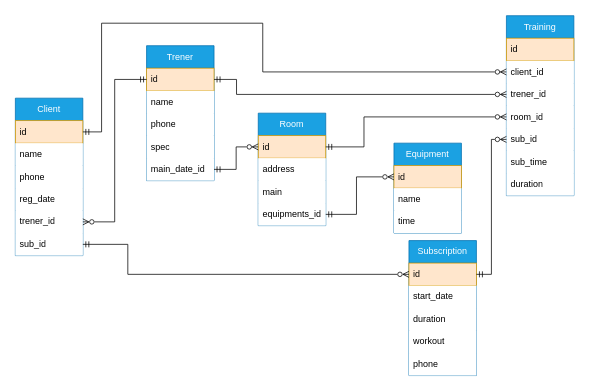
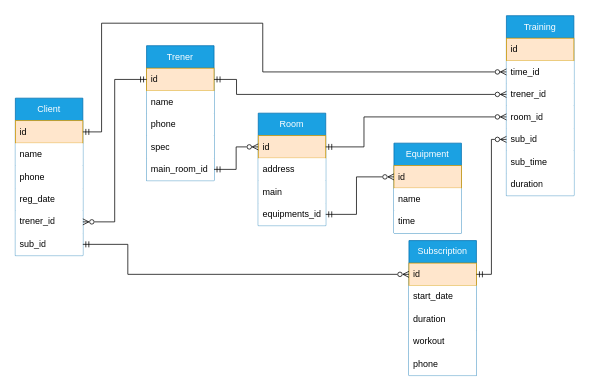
- <mxCell id="23" value="client_id" style="text;strokeColor=none;fillColor=default;align=left;verticalAlign=middle;spacingLeft=4;spacingRight=4;overflow=hidden;points=[[0,0.5],[1,0.5]];portConstraint=eastwest;rotatable=0;whiteSpace=wrap;html=1;" vertex="1" parent="21"><mxGeometry y="60" width="90" height="30" as="geometry" /></mxCell>
+ <mxCell id="23" value="time_id" style="text;strokeColor=none;fillColor=default;align=left;verticalAlign=middle;spacingLeft=4;spacingRight=4;overflow=hidden;points=[[0,0.5],[1,0.5]];portConstraint=eastwest;rotatable=0;whiteSpace=wrap;html=1;" vertex="1" parent="21"><mxGeometry y="60" width="90" height="30" as="geometry" /></mxCell>
- <mxCell id="14" value="main_date_id" style="text;align=left;verticalAlign=middle;spacingLeft=4;spacingRight=4;overflow=hidden;points=[[0,0.5],[1,0.5]];portConstraint=eastwest;rotatable=0;whiteSpace=wrap;html=1;fillColor=default;" vertex="1" parent="9"><mxGeometry y="150" width="90" height="30" as="geometry" /></mxCell>
+ <mxCell id="14" value="main_room_id" style="text;align=left;verticalAlign=middle;spacingLeft=4;spacingRight=4;overflow=hidden;points=[[0,0.5],[1,0.5]];portConstraint=eastwest;rotatable=0;whiteSpace=wrap;html=1;fillColor=default;" vertex="1" parent="9"><mxGeometry y="150" width="90" height="30" as="geometry" /></mxCell>
